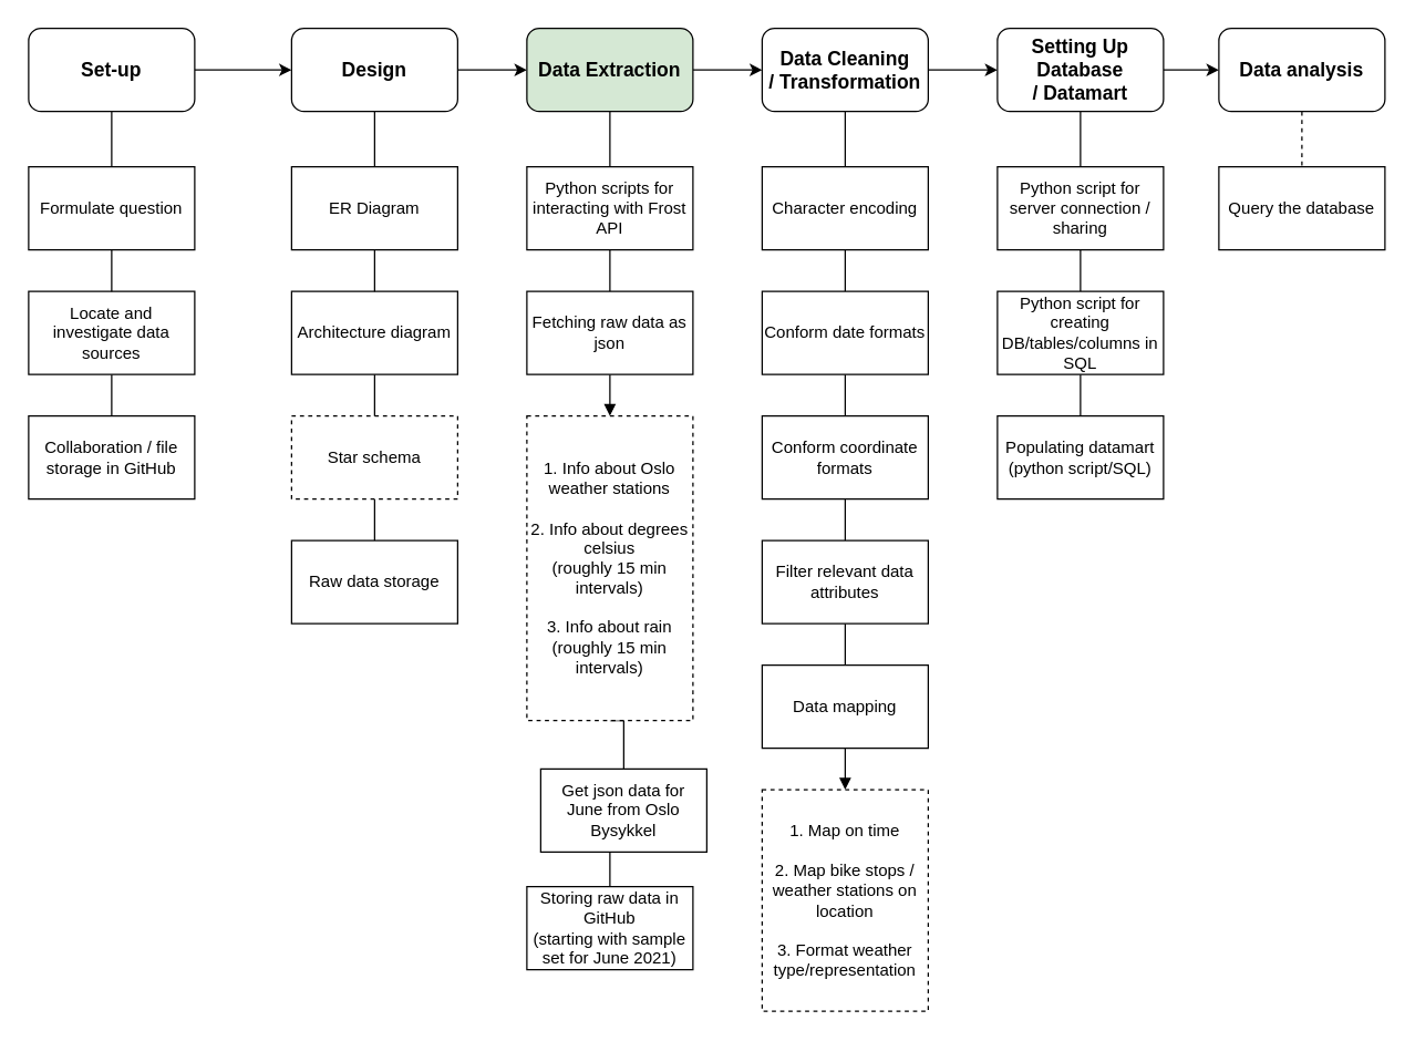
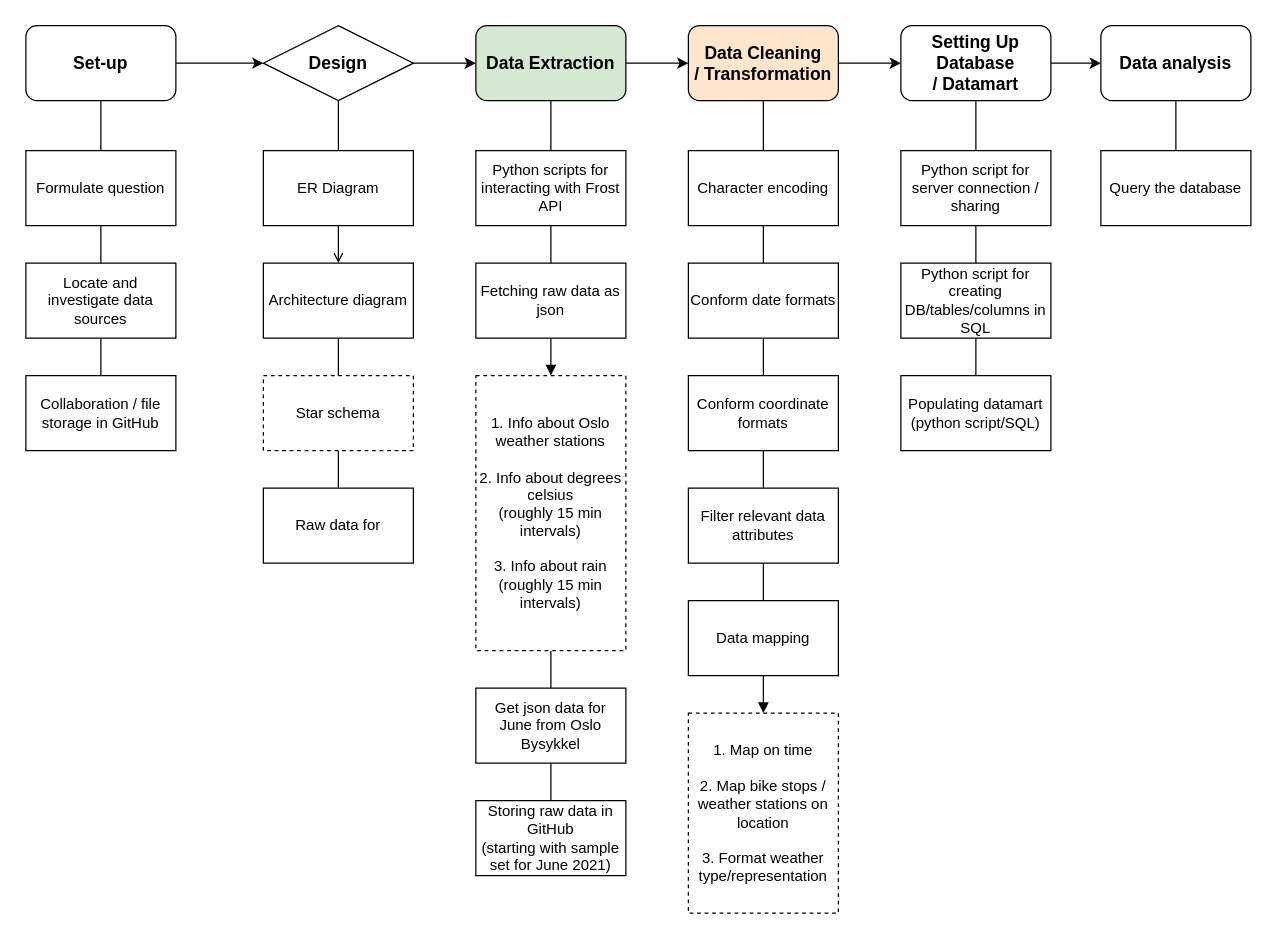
- <mxCell id="19" value="Design" style="rounded=1;whiteSpace=wrap;html=1;fontStyle=1;fontSize=14;" vertex="1" parent="1"><mxGeometry x="210" y="20" width="120" height="60" as="geometry" /></mxCell>
+ <mxCell id="19" value="Design" style="rhombus;whiteSpace=wrap;html=1;fontStyle=1;fontSize=14;" vertex="1" parent="1"><mxGeometry x="210" y="20" width="120" height="60" as="geometry" /></mxCell>
- <mxCell id="31" value="Data Cleaning&lt;br style=&quot;font-size: 14px;&quot;&gt;/ Transformation" style="rounded=1;whiteSpace=wrap;html=1;fontStyle=1;fontSize=14;" vertex="1" parent="1"><mxGeometry x="550" y="20" width="120" height="60" as="geometry" /></mxCell>
+ <mxCell id="31" value="Data Cleaning&lt;br style=&quot;font-size: 14px;&quot;&gt;/ Transformation" style="rounded=1;whiteSpace=wrap;html=1;fontStyle=1;fontSize=14;fillColor=#ffe6cc;" vertex="1" parent="1"><mxGeometry x="550" y="20" width="120" height="60" as="geometry" /></mxCell>
- <mxCell id="50" style="edgeStyle=orthogonalEdgeStyle;rounded=0;orthogonalLoop=1;jettySize=auto;html=1;exitX=0.5;exitY=1;exitDx=0;exitDy=0;entryX=0.5;entryY=0;entryDx=0;entryDy=0;endArrow=none;endFill=0;dashed=1;" edge="1" parent="1" source="51" target="49"><mxGeometry relative="1" as="geometry" /></mxCell>
+ <mxCell id="50" style="edgeStyle=orthogonalEdgeStyle;rounded=0;orthogonalLoop=1;jettySize=auto;html=1;exitX=0.5;exitY=1;exitDx=0;exitDy=0;entryX=0.5;entryY=0;entryDx=0;entryDy=0;endArrow=none;endFill=0;" edge="1" parent="1" source="51" target="49"><mxGeometry relative="1" as="geometry" /></mxCell>
- <mxCell id="12" style="edgeStyle=orthogonalEdgeStyle;rounded=0;orthogonalLoop=1;jettySize=auto;html=1;exitX=0.5;exitY=1;exitDx=0;exitDy=0;entryX=0.5;entryY=0;entryDx=0;entryDy=0;endArrow=none;endFill=0;" edge="1" parent="1" source="13" target="11"><mxGeometry relative="1" as="geometry" /></mxCell>
+ <mxCell id="12" style="edgeStyle=orthogonalEdgeStyle;rounded=0;orthogonalLoop=1;jettySize=auto;html=1;exitX=0.5;exitY=1;exitDx=0;exitDy=0;entryX=0.5;entryY=0;entryDx=0;entryDy=0;endArrow=open;endFill=0;" edge="1" parent="1" source="13" target="11"><mxGeometry relative="1" as="geometry" /></mxCell>
- <mxCell id="37" value="Raw data storage" style="whiteSpace=wrap;html=1;" vertex="1" parent="1"><mxGeometry x="210" y="390" width="120" height="60" as="geometry" /></mxCell>
+ <mxCell id="37" value="Raw data for" style="whiteSpace=wrap;html=1;" vertex="1" parent="1"><mxGeometry x="210" y="390" width="120" height="60" as="geometry" /></mxCell>
- <mxCell id="26" value="Get json data for June from Oslo Bysykkel" style="whiteSpace=wrap;html=1;" vertex="1" parent="1"><mxGeometry x="390" y="555" width="120" height="60" as="geometry" /></mxCell>
+ <mxCell id="26" value="Get json data for June from Oslo Bysykkel" style="whiteSpace=wrap;html=1;" vertex="1" parent="1"><mxGeometry x="380" y="550" width="120" height="60" as="geometry" /></mxCell>
